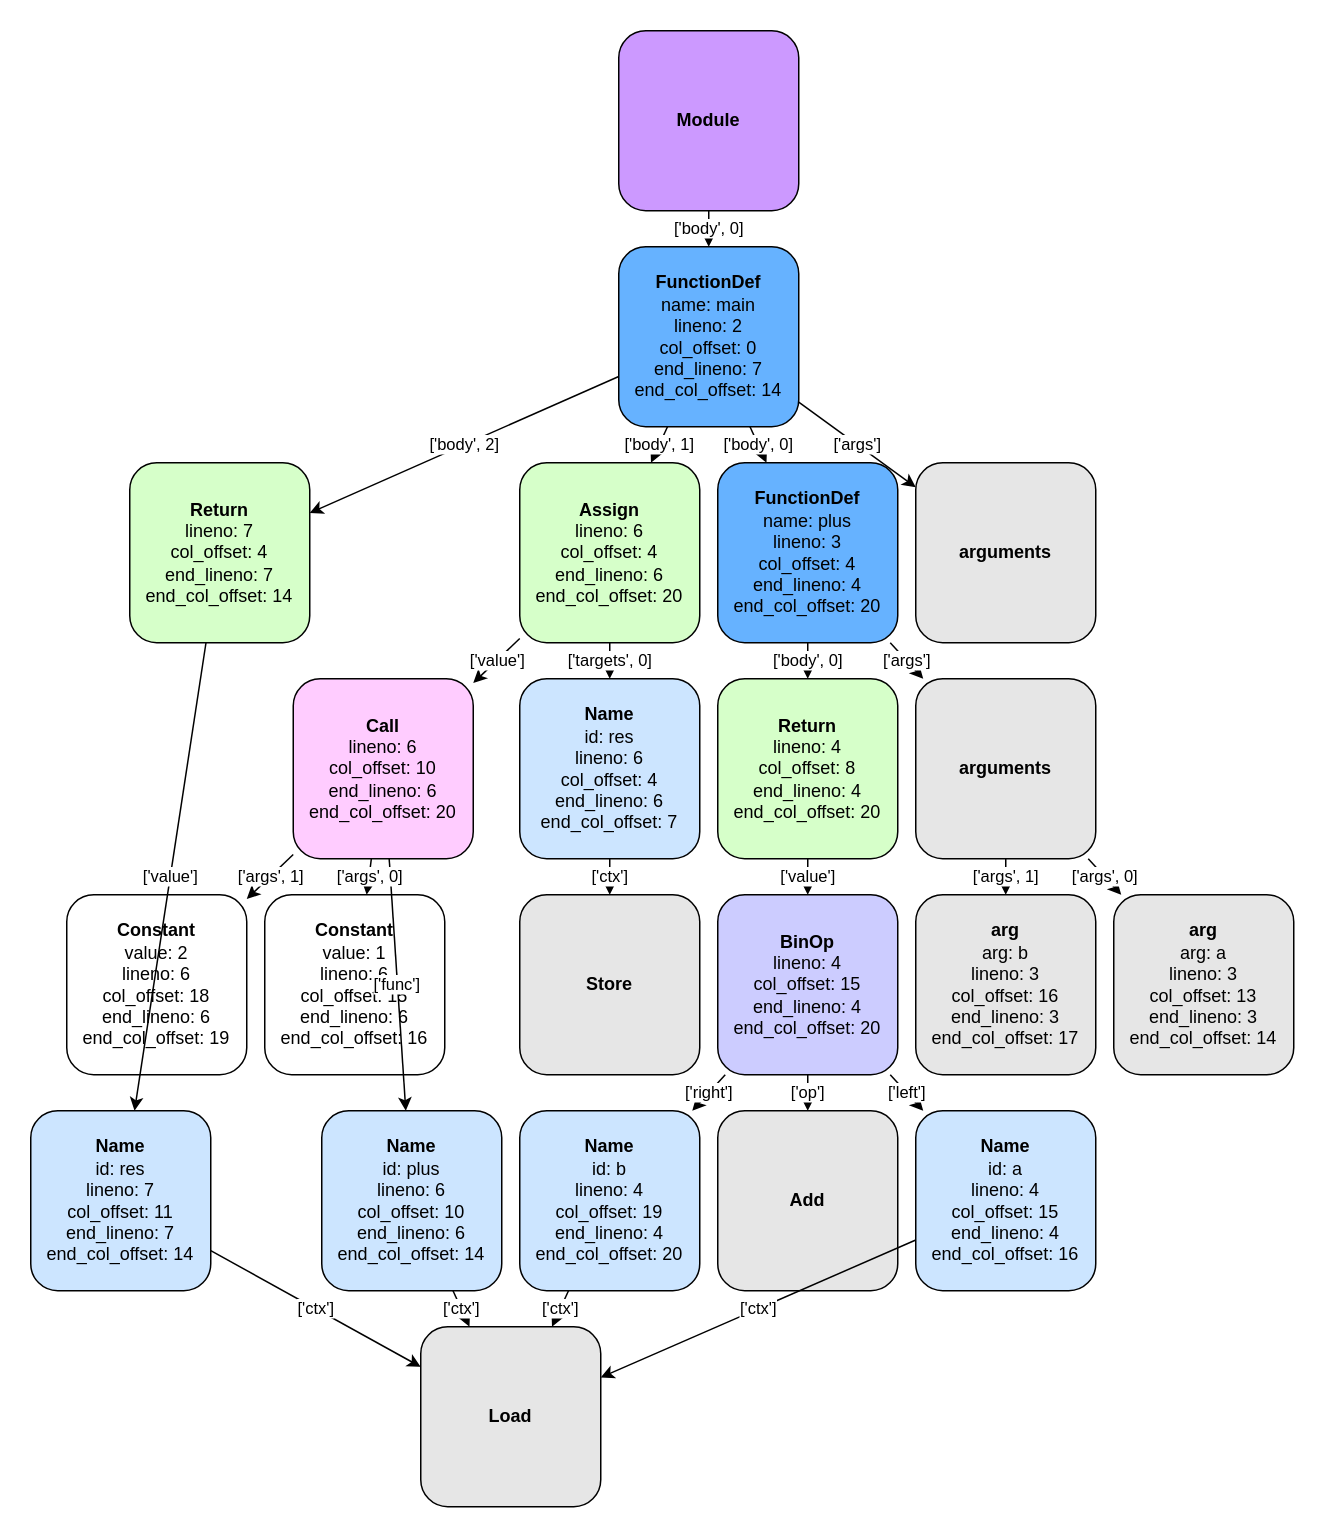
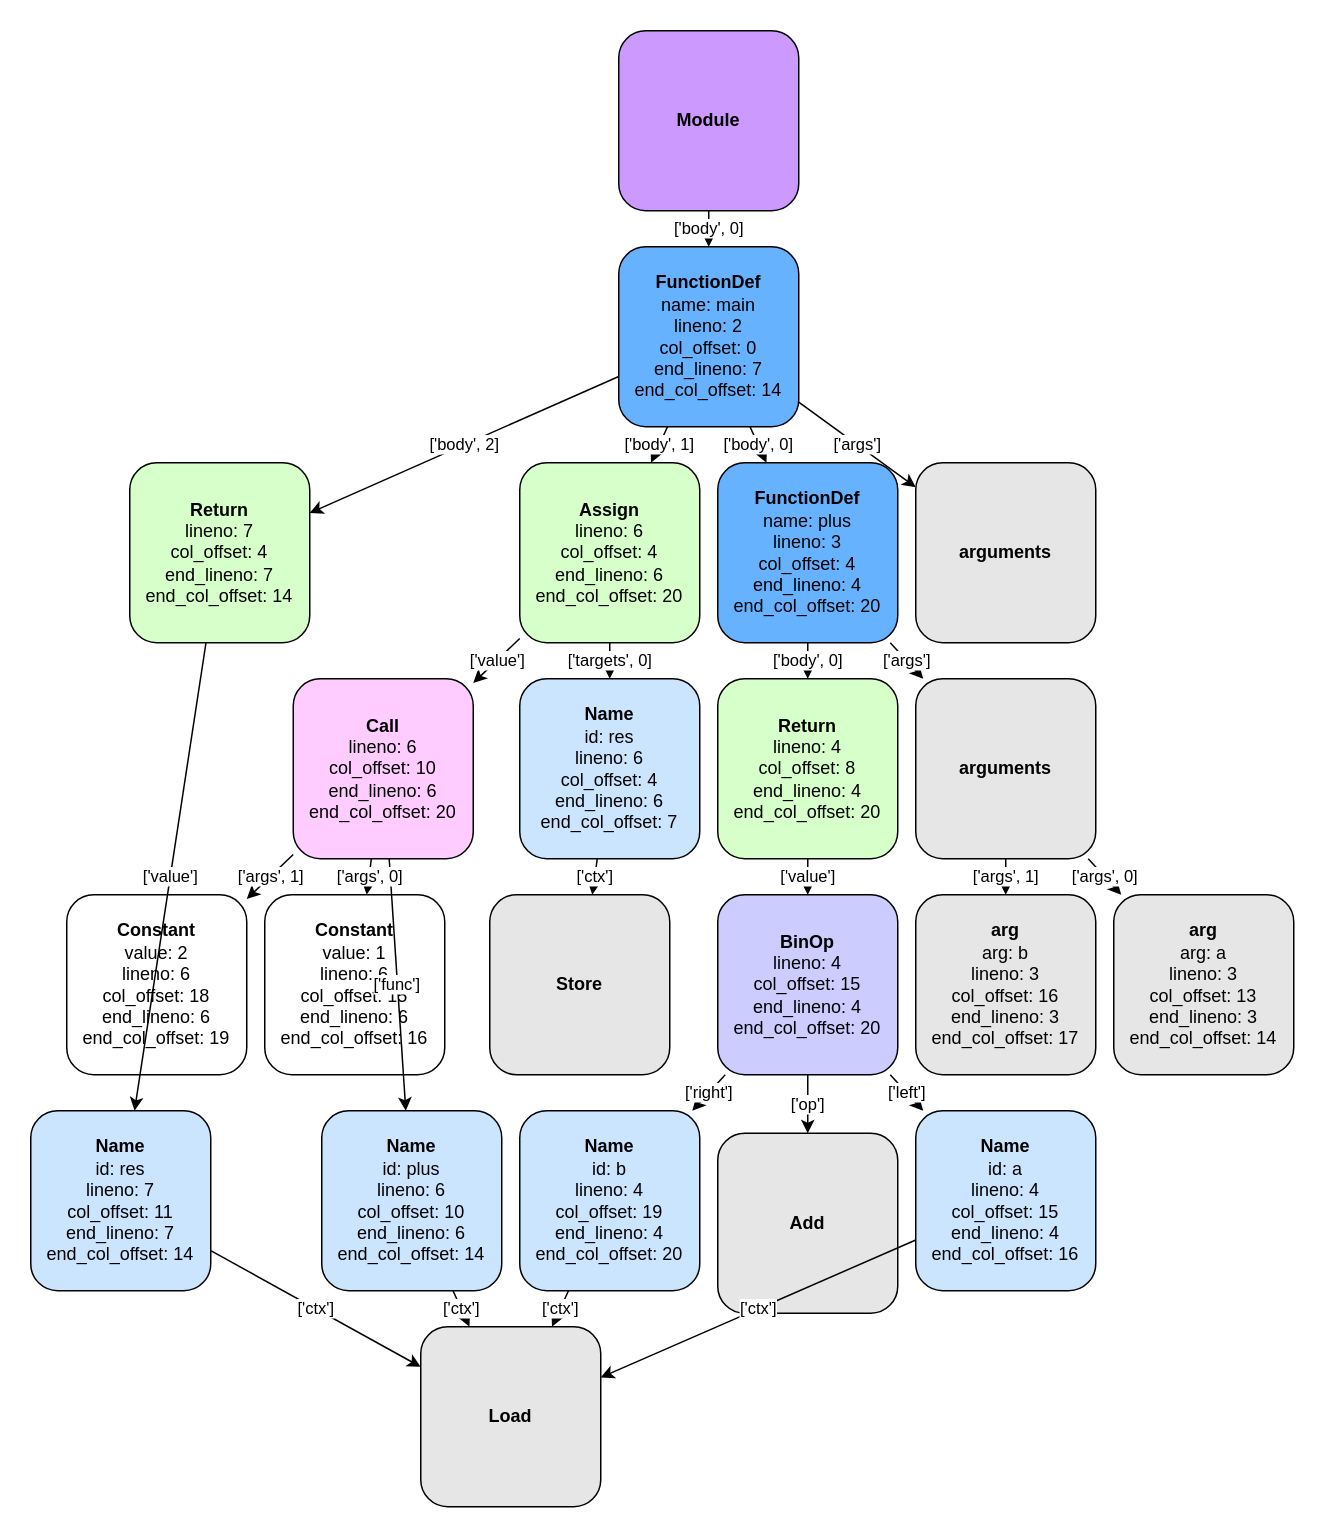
- <mxCell id="17" value="&lt;b&gt;Store&lt;/b&gt;" style="rounded=1;whiteSpace=wrap;html=1;fillColor=#E6E6E6;strokeColor=#000000;" parent="1" vertex="1"><mxGeometry x="346" y="596" width="120" height="120" as="geometry" /></mxCell>
+ <mxCell id="17" value="&lt;b&gt;Store&lt;/b&gt;" style="rounded=1;whiteSpace=wrap;html=1;fillColor=#E6E6E6;strokeColor=#000000;" parent="1" vertex="1"><mxGeometry x="326" y="596" width="120" height="120" as="geometry" /></mxCell>
- <mxCell id="13" value="&lt;b&gt;Add&lt;/b&gt;" style="rounded=1;whiteSpace=wrap;html=1;fillColor=#E6E6E6;strokeColor=#000000;" parent="1" vertex="1"><mxGeometry x="478" y="740" width="120" height="120" as="geometry" /></mxCell>
+ <mxCell id="13" value="&lt;b&gt;Add&lt;/b&gt;" style="rounded=1;whiteSpace=wrap;html=1;fillColor=#E6E6E6;strokeColor=#000000;" parent="1" vertex="1"><mxGeometry x="478" y="755" width="120" height="120" as="geometry" /></mxCell>
